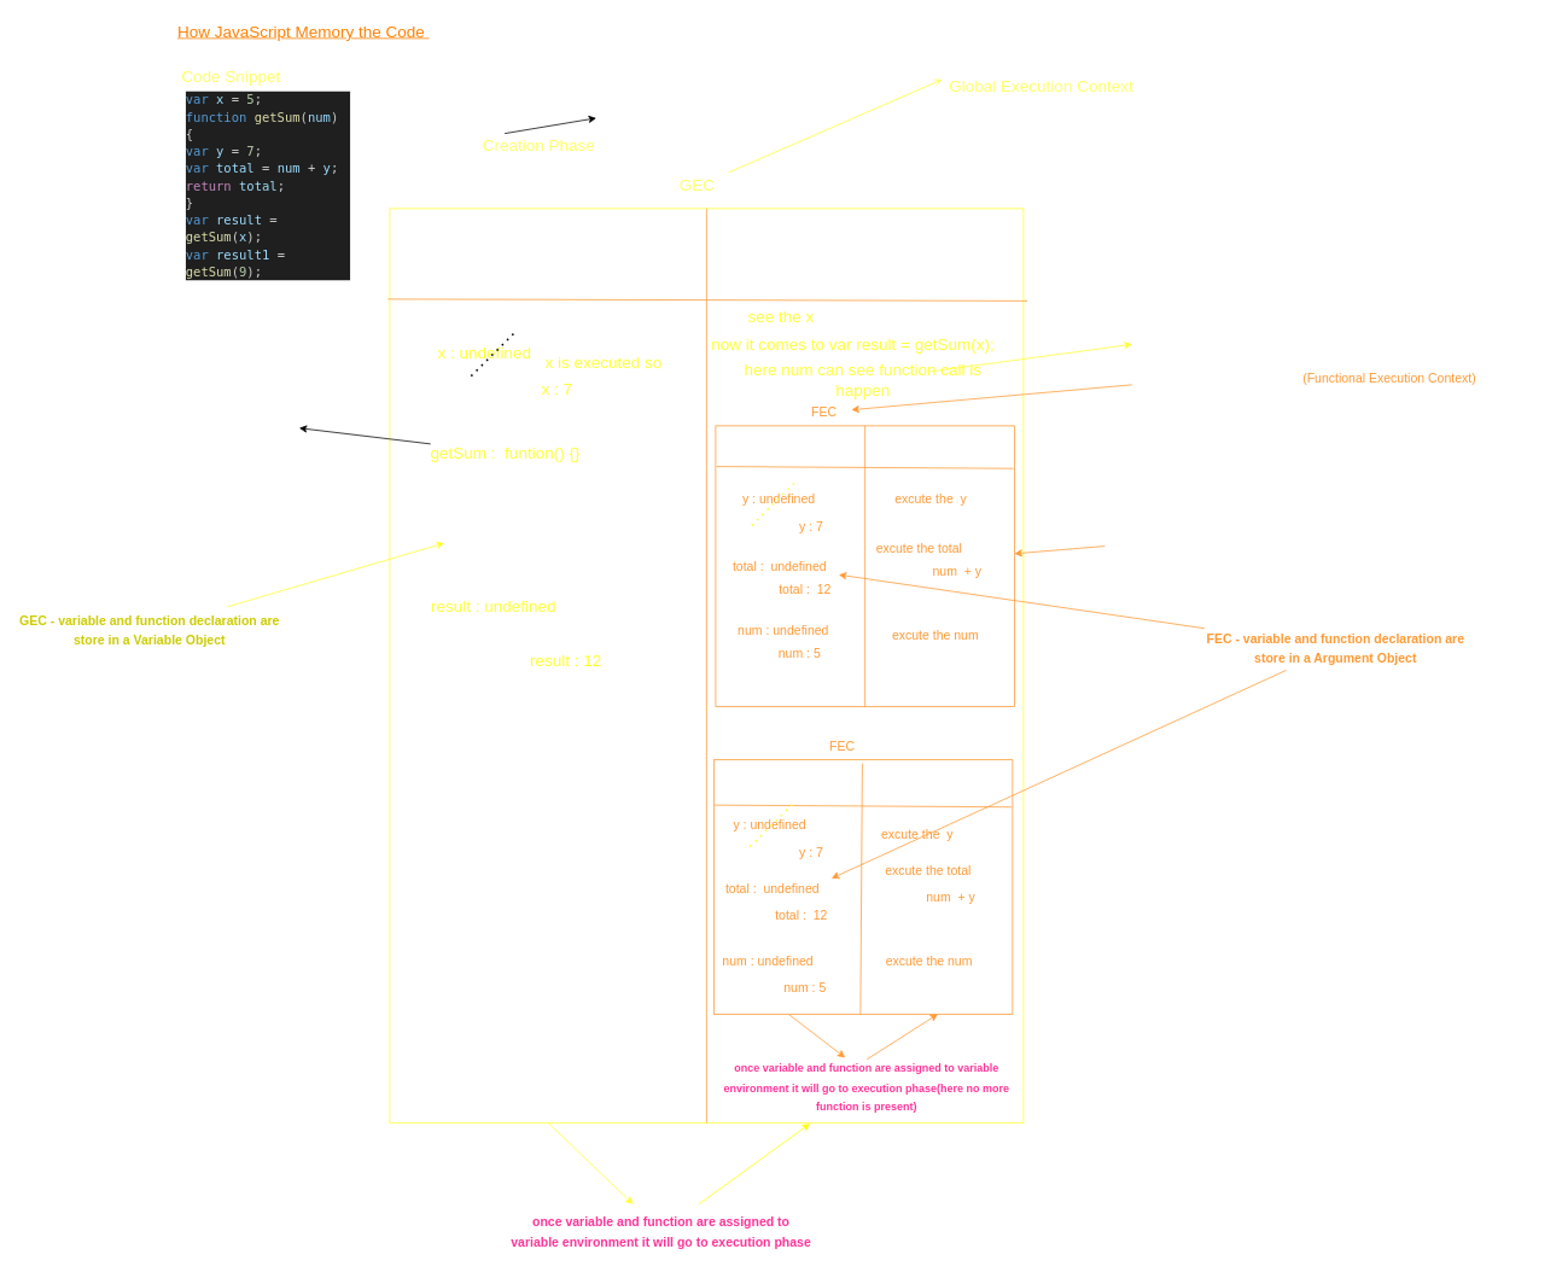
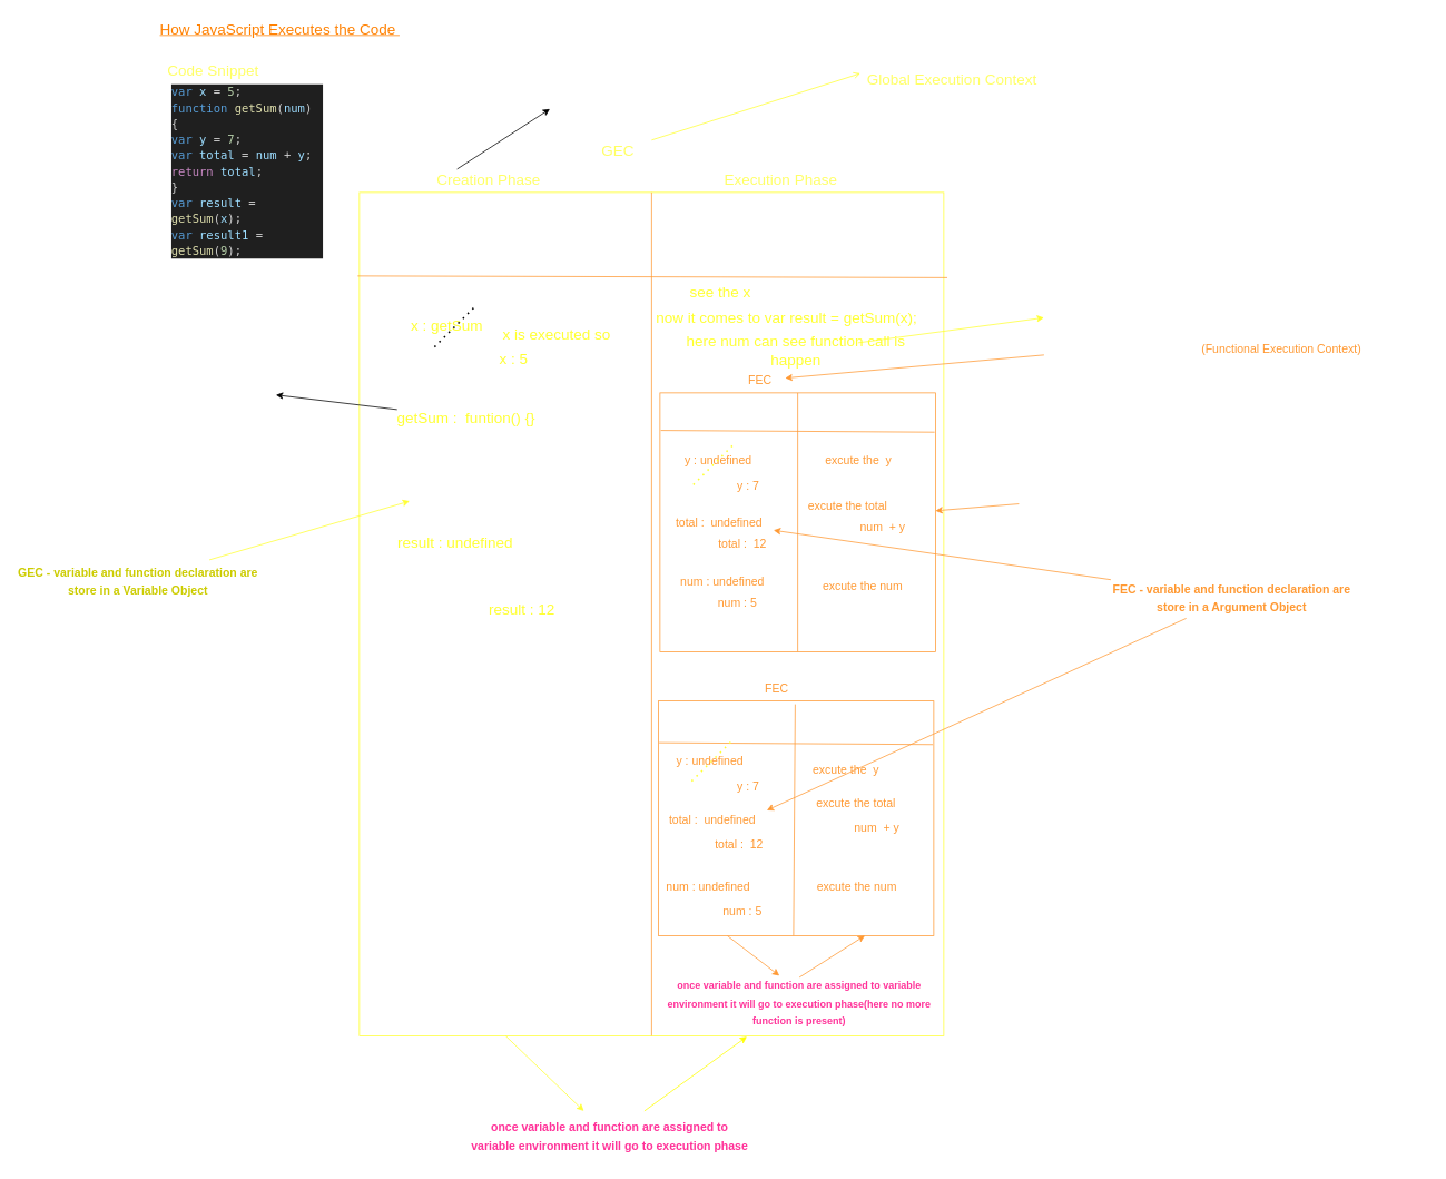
- <mxCell id="2" value="&lt;font color=&quot;#ff8000&quot; style=&quot;font-size: 18px;&quot;&gt;&lt;u&gt;How JavaScript Memory the Code&amp;nbsp;&lt;/u&gt;&lt;/font&gt;" style="text;html=1;strokeColor=none;fillColor=none;align=center;verticalAlign=middle;whiteSpace=wrap;rounded=0;" parent="1" vertex="1"><mxGeometry x="190" y="20" width="290" height="30" as="geometry" /></mxCell>
+ <mxCell id="2" value="&lt;font color=&quot;#ff8000&quot; style=&quot;font-size: 18px;&quot;&gt;&lt;u&gt;How JavaScript Executes the Code&amp;nbsp;&lt;/u&gt;&lt;/font&gt;" style="text;html=1;strokeColor=none;fillColor=none;align=center;verticalAlign=middle;whiteSpace=wrap;rounded=0;" parent="1" vertex="1"><mxGeometry x="190" y="20" width="290" height="30" as="geometry" /></mxCell>
- <mxCell id="16" value="&lt;font color=&quot;#ffffff&quot;&gt;&lt;span style=&quot;font-size: 14px;&quot;&gt;- Create an execution context&lt;/span&gt;&lt;/font&gt;" style="text;html=1;strokeColor=none;fillColor=none;align=center;verticalAlign=middle;whiteSpace=wrap;rounded=0;fontSize=18;fontColor=#FFFF66;" parent="1" vertex="1"><mxGeometry x="460" y="20" width="230" height="30" as="geometry" /></mxCell>
+ <mxCell id="16" value="&lt;font color=&quot;#ffffff&quot;&gt;&lt;span style=&quot;font-size: 14px;&quot;&gt;- Create an execution which&lt;/span&gt;&lt;/font&gt;" style="text;html=1;strokeColor=none;fillColor=none;align=center;verticalAlign=middle;whiteSpace=wrap;rounded=0;fontSize=18;fontColor=#FFFF66;" parent="1" vertex="1"><mxGeometry x="460" y="20" width="230" height="30" as="geometry" /></mxCell>
- <mxCell id="44" value="Global Execution Context" style="text;html=1;strokeColor=none;fillColor=none;align=center;verticalAlign=middle;whiteSpace=wrap;rounded=0;fontSize=18;fontColor=#FFFF66;" parent="1" vertex="1"><mxGeometry x="1040" y="80" width="220" height="30" as="geometry" /></mxCell>
+ <mxCell id="44" value="Global Execution Context" style="text;html=1;strokeColor=none;fillColor=none;align=center;verticalAlign=middle;whiteSpace=wrap;rounded=0;fontSize=18;fontColor=#FFFF66;" parent="1" vertex="1"><mxGeometry x="1030" y="80" width="220" height="30" as="geometry" /></mxCell>
- <mxCell id="11" value="Creation Phase" style="text;html=1;strokeColor=none;fillColor=none;align=center;verticalAlign=middle;whiteSpace=wrap;rounded=0;fontSize=18;fontColor=#FFFF66;" parent="1" vertex="1"><mxGeometry x="500" y="145" width="190" height="30" as="geometry" /></mxCell>
+ <mxCell id="11" value="Creation Phase" style="text;html=1;strokeColor=none;fillColor=none;align=center;verticalAlign=middle;whiteSpace=wrap;rounded=0;fontSize=18;fontColor=#FFFF66;" parent="1" vertex="1"><mxGeometry x="490" y="200" width="190" height="30" as="geometry" /></mxCell>
- <mxCell id="43" value="GEC" style="text;html=1;strokeColor=none;fillColor=none;align=center;verticalAlign=middle;whiteSpace=wrap;rounded=0;fontSize=18;fontColor=#FFFF66;" parent="1" vertex="1"><mxGeometry x="730" y="190" width="80" height="30" as="geometry" /></mxCell>
+ <mxCell id="43" value="GEC" style="text;html=1;strokeColor=none;fillColor=none;align=center;verticalAlign=middle;whiteSpace=wrap;rounded=0;fontSize=18;fontColor=#FFFF66;" parent="1" vertex="1"><mxGeometry x="700" y="165" width="80" height="30" as="geometry" /></mxCell>
+ <mxCell id="12" value="Execution Phase" style="text;html=1;strokeColor=none;fillColor=none;align=center;verticalAlign=middle;whiteSpace=wrap;rounded=0;fontSize=18;fontColor=#FFFF66;" parent="1" vertex="1"><mxGeometry x="840" y="200" width="190" height="30" as="geometry" /></mxCell>
- <mxCell id="13" value="&lt;font color=&quot;#ffff33&quot;&gt;x : undefined&lt;/font&gt;" style="text;html=1;strokeColor=none;fillColor=none;align=center;verticalAlign=middle;whiteSpace=wrap;rounded=0;fontSize=18;fontColor=#FFFF66;" parent="1" vertex="1"><mxGeometry x="440" y="380" width="190" height="20" as="geometry" /></mxCell>
+ <mxCell id="13" value="&lt;font color=&quot;#ffff33&quot;&gt;x : getSum&lt;/font&gt;" style="text;html=1;strokeColor=none;fillColor=none;align=center;verticalAlign=middle;whiteSpace=wrap;rounded=0;fontSize=18;fontColor=#FFFF66;" parent="1" vertex="1"><mxGeometry x="440" y="380" width="190" height="20" as="geometry" /></mxCell>
- <mxCell id="29" value="&lt;font color=&quot;#ffff33&quot;&gt;x : 7&lt;/font&gt;" style="text;html=1;strokeColor=none;fillColor=none;align=center;verticalAlign=middle;whiteSpace=wrap;rounded=0;fontSize=18;fontColor=#FFFF66;" parent="1" vertex="1"><mxGeometry x="520" y="420" width="190" height="20" as="geometry" /></mxCell>
+ <mxCell id="29" value="&lt;font color=&quot;#ffff33&quot;&gt;x : 5&lt;/font&gt;" style="text;html=1;strokeColor=none;fillColor=none;align=center;verticalAlign=middle;whiteSpace=wrap;rounded=0;fontSize=18;fontColor=#FFFF66;" parent="1" vertex="1"><mxGeometry x="520" y="420" width="190" height="20" as="geometry" /></mxCell>
- <mxCell id="15" value="&lt;font color=&quot;#ffff33&quot;&gt;result : undefined&lt;/font&gt;" style="text;html=1;strokeColor=none;fillColor=none;align=center;verticalAlign=middle;whiteSpace=wrap;rounded=0;fontSize=18;fontColor=#FFFF66;" parent="1" vertex="1"><mxGeometry x="450" y="660" width="190" height="20" as="geometry" /></mxCell>
+ <mxCell id="15" value="&lt;font color=&quot;#ffff33&quot;&gt;result : undefined&lt;/font&gt;" style="text;html=1;strokeColor=none;fillColor=none;align=center;verticalAlign=middle;whiteSpace=wrap;rounded=0;fontSize=18;fontColor=#FFFF66;" parent="1" vertex="1"><mxGeometry x="450" y="640" width="190" height="20" as="geometry" /></mxCell>
